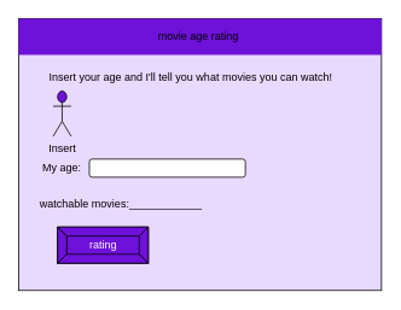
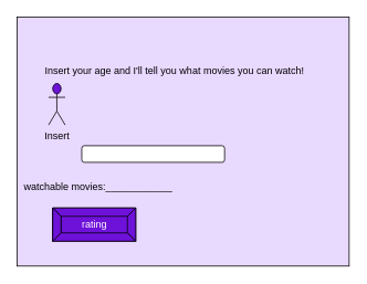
- <mxCell id="3" value="movie age rating&amp;nbsp;" style="rounded=0;whiteSpace=wrap;html=1;fillColor=#6E11D9;strokeColor=none;" parent="1" vertex="1"><mxGeometry x="20" y="20" width="400" height="40" as="geometry" /></mxCell>
- <mxCell id="6" value="My age:" style="text;html=1;strokeColor=none;fillColor=none;align=center;verticalAlign=middle;whiteSpace=wrap;rounded=0;fontColor=#000000;" vertex="1" parent="1"><mxGeometry x="38" y="170" width="60" height="30" as="geometry" /></mxCell>
- <mxCell id="8" value="watchable movies:____________" style="text;html=1;strokeColor=none;fillColor=none;align=center;verticalAlign=middle;whiteSpace=wrap;rounded=0;fontColor=#000000;" vertex="1" parent="1"><mxGeometry x="38" y="210" width="190" height="30" as="geometry" /></mxCell>
+ <mxCell id="8" value="watchable movies:____________" style="text;html=1;strokeColor=none;fillColor=none;align=center;verticalAlign=middle;whiteSpace=wrap;rounded=0;fontColor=#000000;" vertex="1" parent="1"><mxGeometry x="23" y="210" width="190" height="30" as="geometry" /></mxCell>
